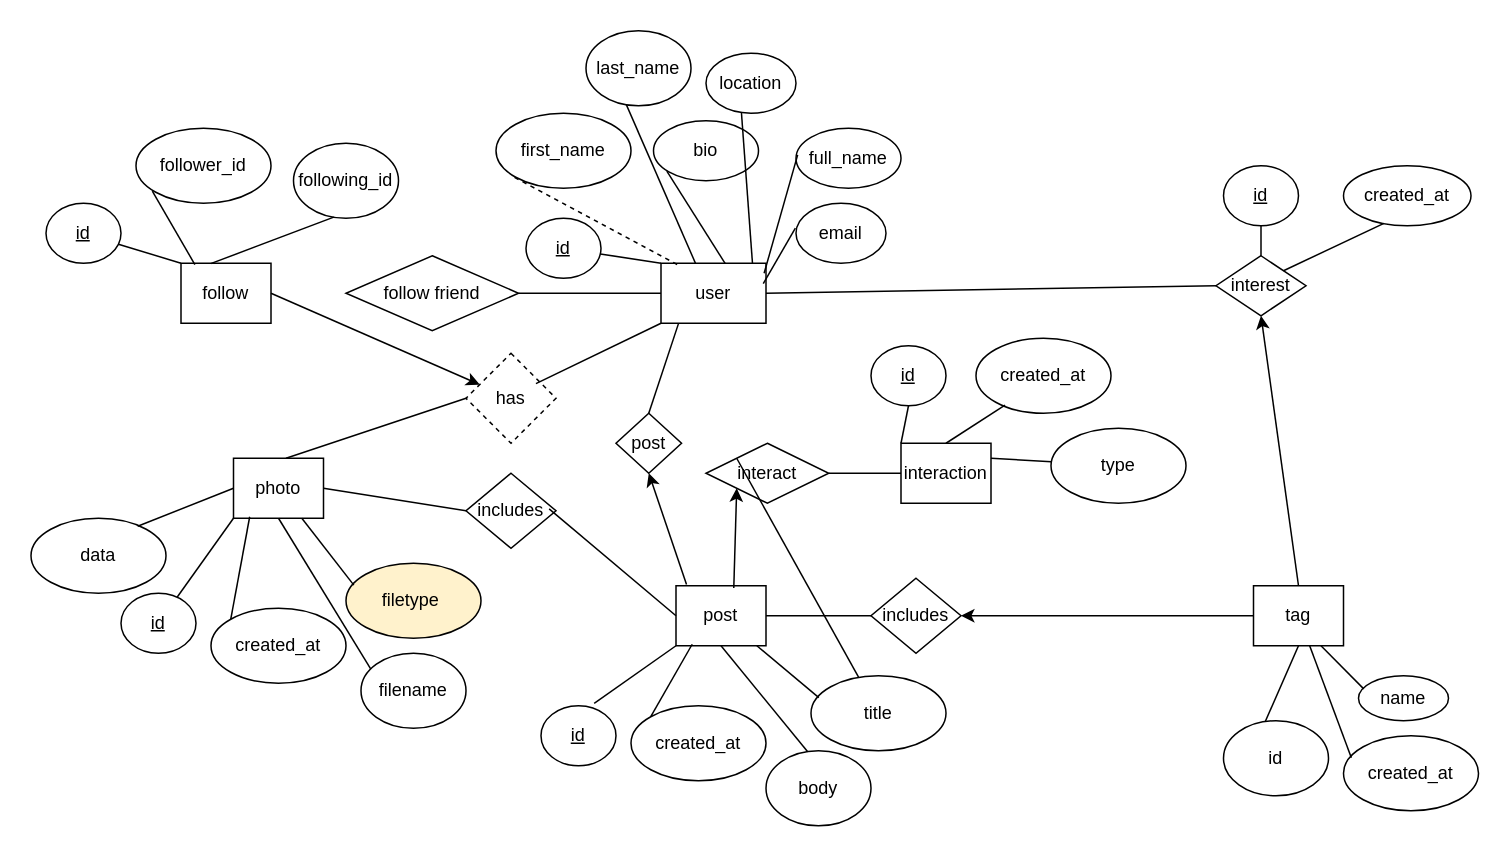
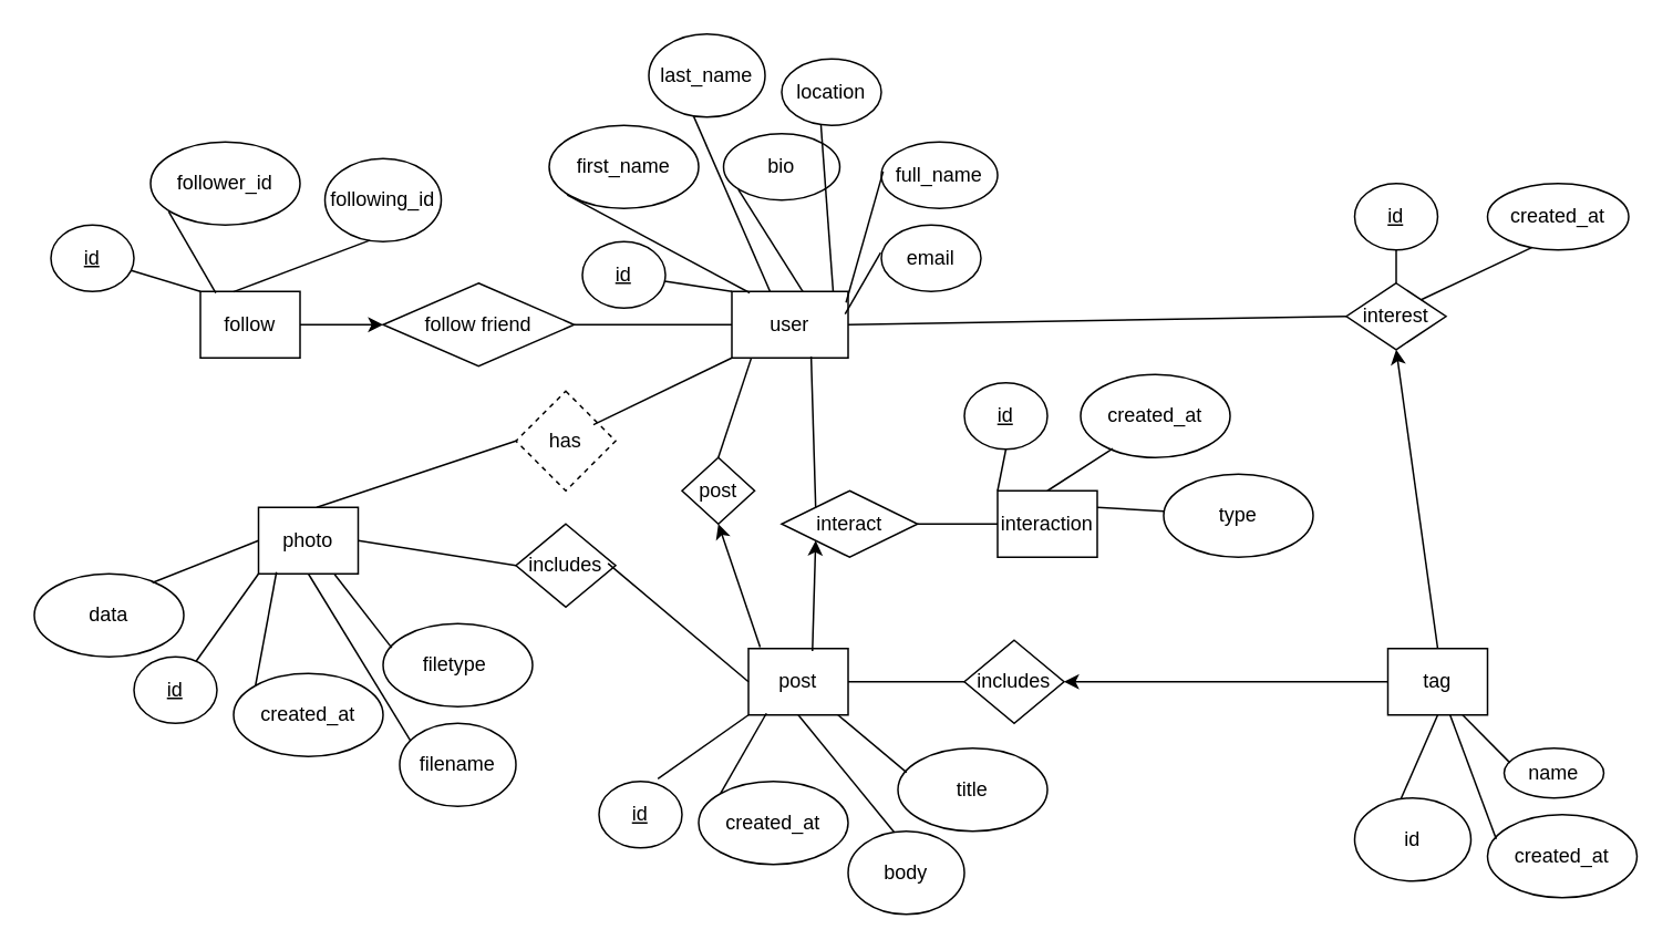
- <mxCell id="10" value="" style="endArrow=none;html=1;rounded=0;exitX=0.154;exitY=0.021;exitDx=0;exitDy=0;exitPerimeter=0;entryX=0.121;entryY=0.839;entryDx=0;entryDy=0;entryPerimeter=0;dashed=1;" edge="1" parent="1" source="2" target="3"><mxGeometry width="50" height="50" relative="1" as="geometry"><mxPoint x="450" y="185" as="sourcePoint" /><mxPoint x="407" y="165" as="targetPoint" /></mxGeometry></mxCell>
+ <mxCell id="10" value="" style="endArrow=none;html=1;rounded=0;exitX=0.154;exitY=0.021;exitDx=0;exitDy=0;exitPerimeter=0;entryX=0.121;entryY=0.839;entryDx=0;entryDy=0;entryPerimeter=0;" edge="1" parent="1" source="2" target="3"><mxGeometry width="50" height="50" relative="1" as="geometry"><mxPoint x="450" y="185" as="sourcePoint" /><mxPoint x="407" y="165" as="targetPoint" /></mxGeometry></mxCell>
- <mxCell id="37" value="" style="endArrow=classic;html=1;rounded=0;exitX=1;exitY=0.5;exitDx=0;exitDy=0;" edge="1" parent="1" source="28" target="35"><mxGeometry width="50" height="50" relative="1" as="geometry"><mxPoint x="290" y="325" as="sourcePoint" /><mxPoint x="340" y="275" as="targetPoint" /></mxGeometry></mxCell>
+ <mxCell id="37" value="" style="endArrow=classic;html=1;rounded=0;exitX=1;exitY=0.5;exitDx=0;exitDy=0;entryX=0;entryY=0.5;entryDx=0;entryDy=0;" edge="1" parent="1" source="28" target="36"><mxGeometry width="50" height="50" relative="1" as="geometry"><mxPoint x="290" y="325" as="sourcePoint" /><mxPoint x="340" y="275" as="targetPoint" /></mxGeometry></mxCell>
- <mxCell id="74" value="" style="endArrow=none;html=1;rounded=0;exitX=0;exitY=0;exitDx=0;exitDy=0;" edge="1" parent="1" source="73" target="44"><mxGeometry width="50" height="50" relative="1" as="geometry"><mxPoint x="458" y="255" as="sourcePoint" /><mxPoint x="462" y="225" as="targetPoint" /></mxGeometry></mxCell>
+ <mxCell id="74" value="" style="endArrow=none;html=1;rounded=0;exitX=0;exitY=0;exitDx=0;exitDy=0;entryX=0.682;entryY=0.979;entryDx=0;entryDy=0;entryPerimeter=0;" edge="1" parent="1" source="73" target="2"><mxGeometry width="50" height="50" relative="1" as="geometry"><mxPoint x="458" y="255" as="sourcePoint" /><mxPoint x="462" y="225" as="targetPoint" /></mxGeometry></mxCell>
- <mxCell id="19" value="filetype&amp;nbsp;" style="ellipse;whiteSpace=wrap;html=1;fillColor=#fff2cc;" vertex="1" parent="1"><mxGeometry x="230" y="375" width="90" height="50" as="geometry" /></mxCell>
+ <mxCell id="19" value="filetype&amp;nbsp;" style="ellipse;whiteSpace=wrap;html=1;" vertex="1" parent="1"><mxGeometry x="230" y="375" width="90" height="50" as="geometry" /></mxCell>
